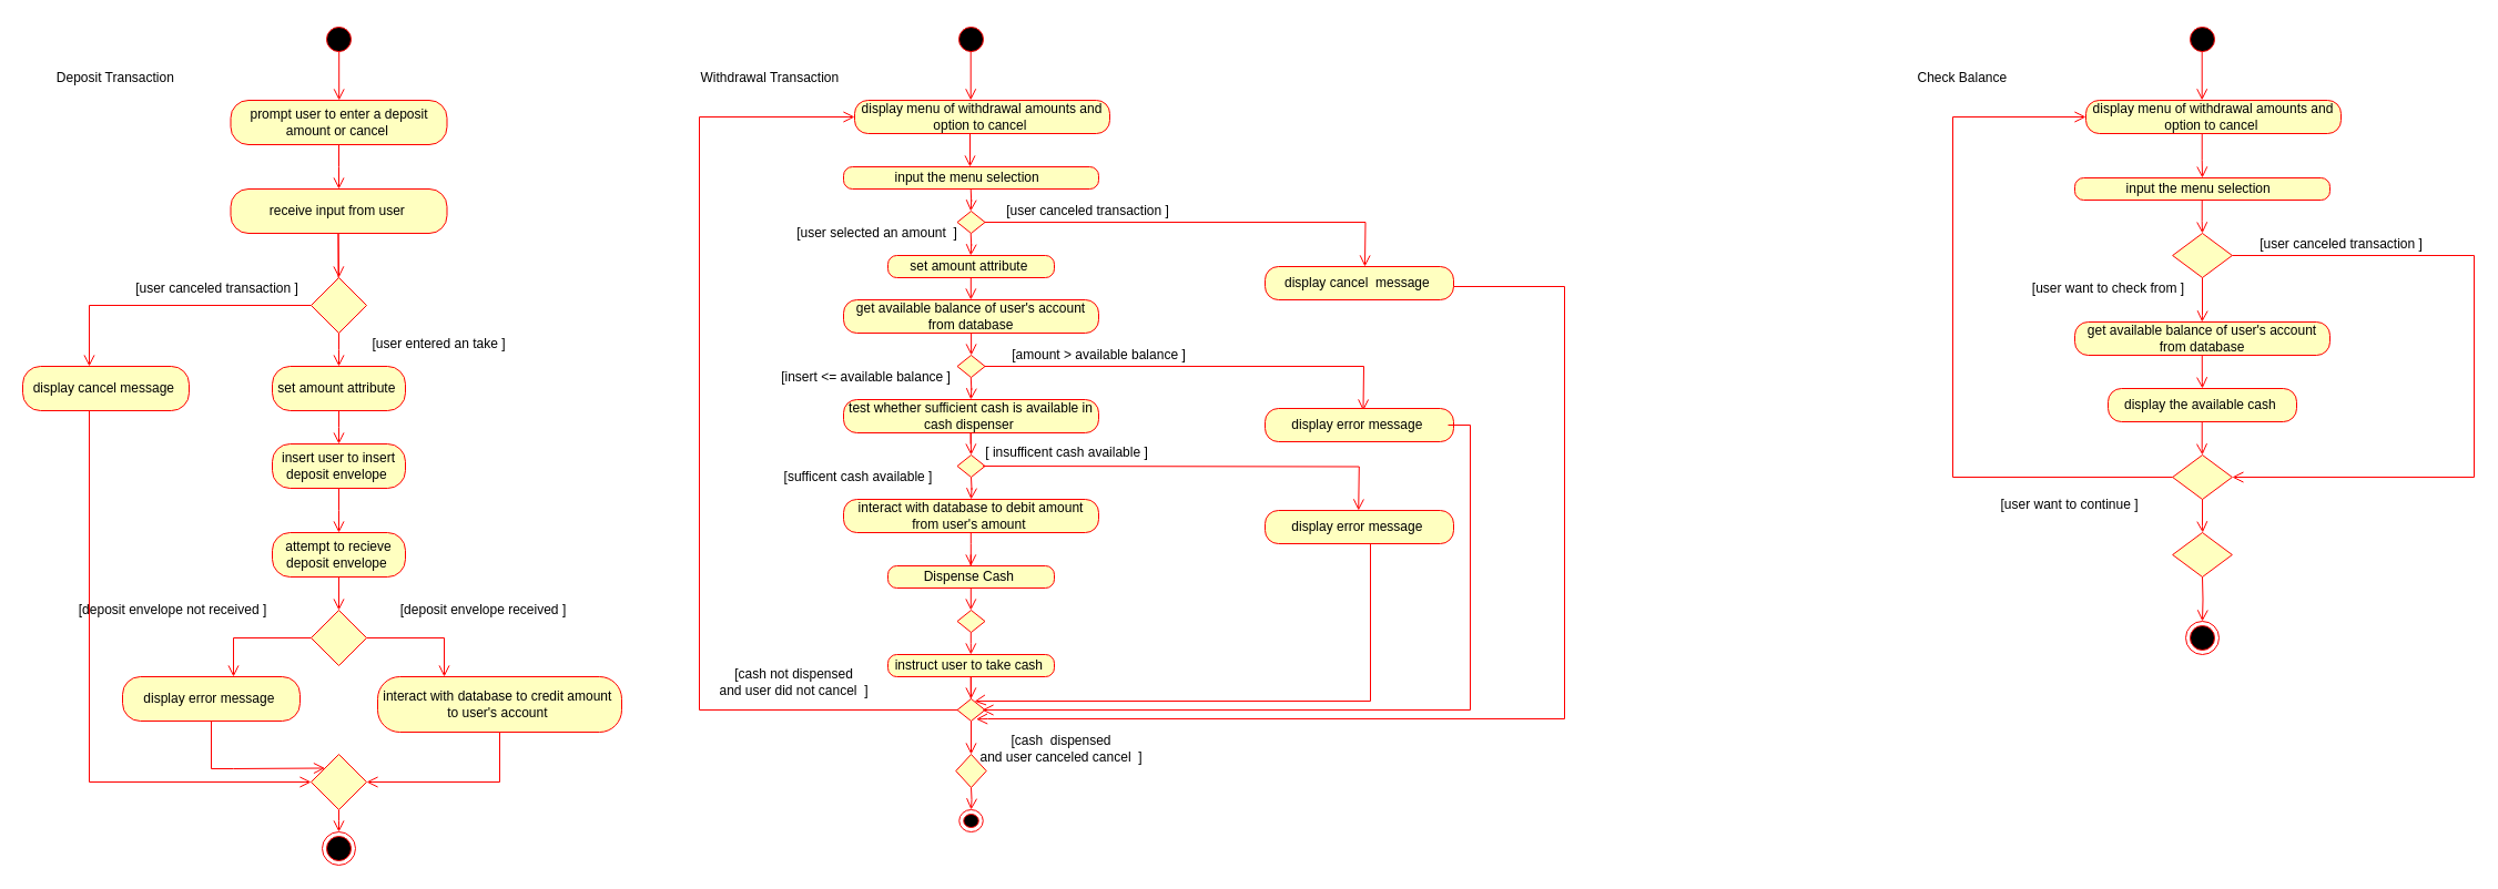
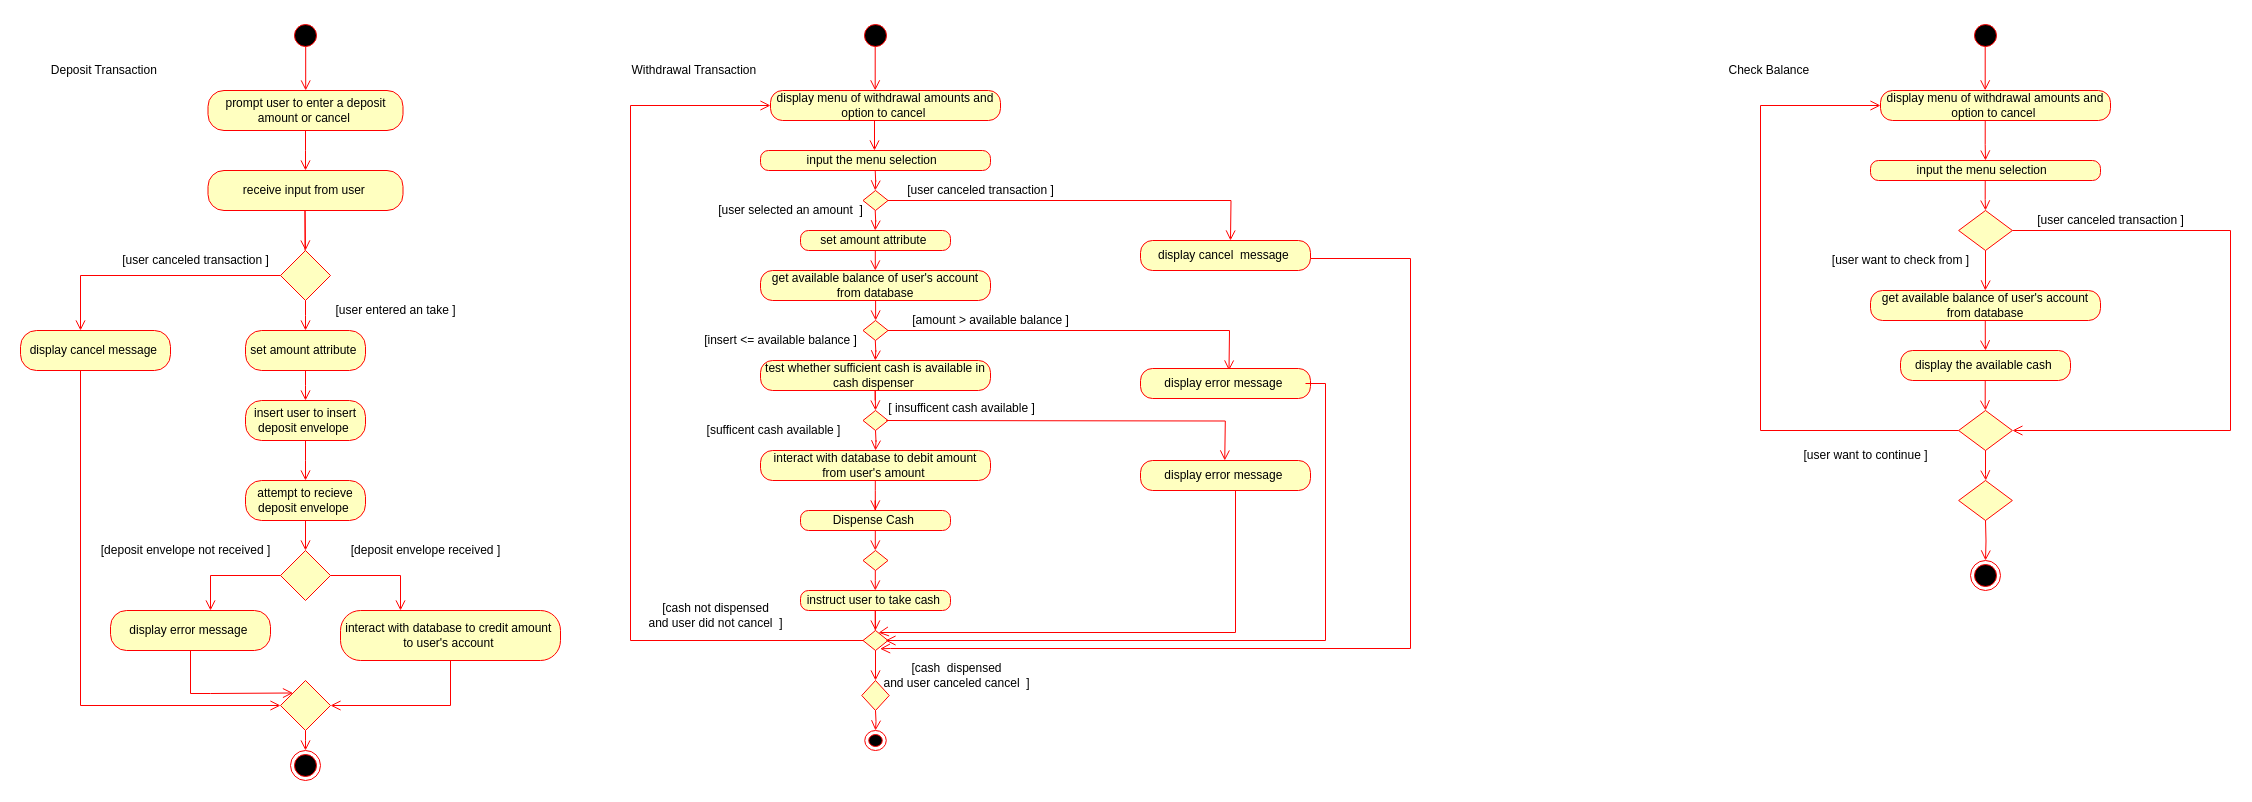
- <mxCell id="30" value="[deposit envelope not received ]" style="text;html=1;align=center;verticalAlign=middle;resizable=0;points=[];autosize=1;strokeColor=none;fillColor=none;" vertex="1" parent="1"><mxGeometry x="60" y="540" width="190" height="20" as="geometry" /></mxCell>
+ <mxCell id="30" value="[deposit envelope not received ]" style="text;html=1;align=center;verticalAlign=middle;resizable=0;points=[];autosize=1;strokeColor=none;fillColor=none;" vertex="1" parent="1"><mxGeometry x="90" y="540" width="190" height="20" as="geometry" /></mxCell>
- <mxCell id="29" value="[deposit envelope received ]" style="text;html=1;align=center;verticalAlign=middle;resizable=0;points=[];autosize=1;strokeColor=none;fillColor=none;" vertex="1" parent="1"><mxGeometry x="350" y="540" width="170" height="20" as="geometry" /></mxCell>
+ <mxCell id="29" value="[deposit envelope received ]" style="text;html=1;align=center;verticalAlign=middle;resizable=0;points=[];autosize=1;strokeColor=none;fillColor=none;" vertex="1" parent="1"><mxGeometry x="340" y="540" width="170" height="20" as="geometry" /></mxCell>
